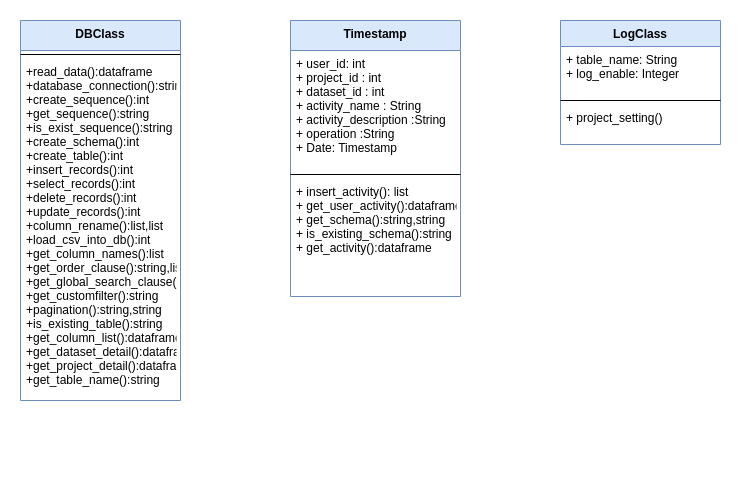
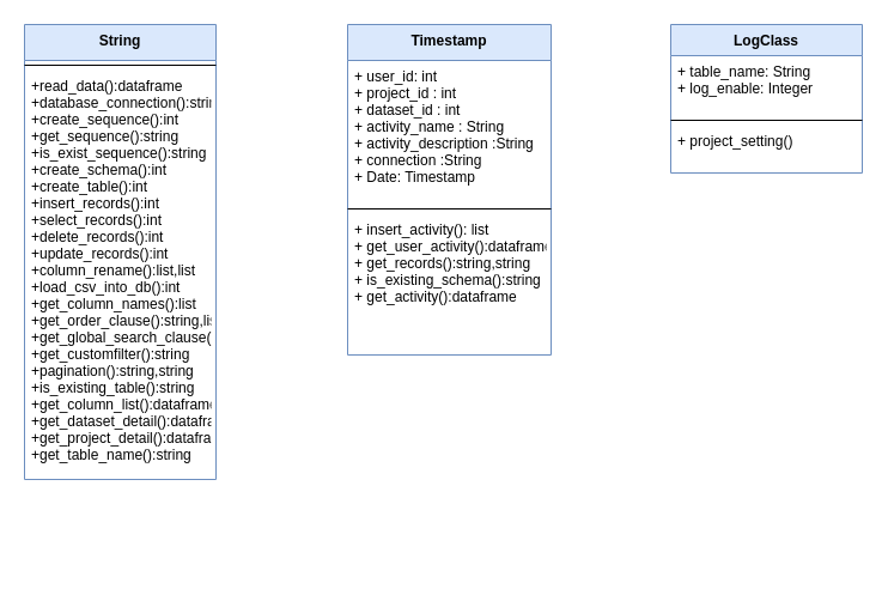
- <mxCell id="2" value="DBClass" style="swimlane;fontStyle=1;align=center;verticalAlign=top;childLayout=stackLayout;horizontal=1;startSize=30;horizontalStack=0;resizeParent=1;resizeParentMax=0;resizeLast=0;collapsible=1;marginBottom=0;fillColor=#dae8fc;strokeColor=#6c8ebf;" parent="1" vertex="1"><mxGeometry x="20" y="20" width="160" height="380" as="geometry" /></mxCell>
+ <mxCell id="2" value="String" style="swimlane;fontStyle=1;align=center;verticalAlign=top;childLayout=stackLayout;horizontal=1;startSize=30;horizontalStack=0;resizeParent=1;resizeParentMax=0;resizeLast=0;collapsible=1;marginBottom=0;fillColor=#dae8fc;strokeColor=#6c8ebf;" parent="1" vertex="1"><mxGeometry x="20" y="20" width="160" height="380" as="geometry" /></mxCell>
- <mxCell id="6" value="+ user_id: int&#10;+ project_id : int&#10;+ dataset_id : int&#10;+ activity_name : String&#10;+ activity_description :String&#10;+ operation :String&#10;+ Date: Timestamp&#10;&#10;" style="text;strokeColor=none;fillColor=none;align=left;verticalAlign=top;spacingLeft=4;spacingRight=4;overflow=hidden;rotatable=0;points=[[0,0.5],[1,0.5]];portConstraint=eastwest;" parent="5" vertex="1"><mxGeometry y="30" width="170" height="120" as="geometry" /></mxCell>
+ <mxCell id="6" value="+ user_id: int&#10;+ project_id : int&#10;+ dataset_id : int&#10;+ activity_name : String&#10;+ activity_description :String&#10;+ connection :String&#10;+ Date: Timestamp&#10;&#10;" style="text;strokeColor=none;fillColor=none;align=left;verticalAlign=top;spacingLeft=4;spacingRight=4;overflow=hidden;rotatable=0;points=[[0,0.5],[1,0.5]];portConstraint=eastwest;" parent="5" vertex="1"><mxGeometry y="30" width="170" height="120" as="geometry" /></mxCell>
- <mxCell id="8" value="+ insert_activity(): list&#10;+ get_user_activity():dataframe&#10;+ get_schema():string,string&#10;+ is_existing_schema():string&#10;+ get_activity():dataframe" style="text;strokeColor=none;fillColor=none;align=left;verticalAlign=top;spacingLeft=4;spacingRight=4;overflow=hidden;rotatable=0;points=[[0,0.5],[1,0.5]];portConstraint=eastwest;" parent="5" vertex="1"><mxGeometry y="158" width="170" height="118" as="geometry" /></mxCell>
+ <mxCell id="8" value="+ insert_activity(): list&#10;+ get_user_activity():dataframe&#10;+ get_records():string,string&#10;+ is_existing_schema():string&#10;+ get_activity():dataframe" style="text;strokeColor=none;fillColor=none;align=left;verticalAlign=top;spacingLeft=4;spacingRight=4;overflow=hidden;rotatable=0;points=[[0,0.5],[1,0.5]];portConstraint=eastwest;" parent="5" vertex="1"><mxGeometry y="158" width="170" height="118" as="geometry" /></mxCell>
